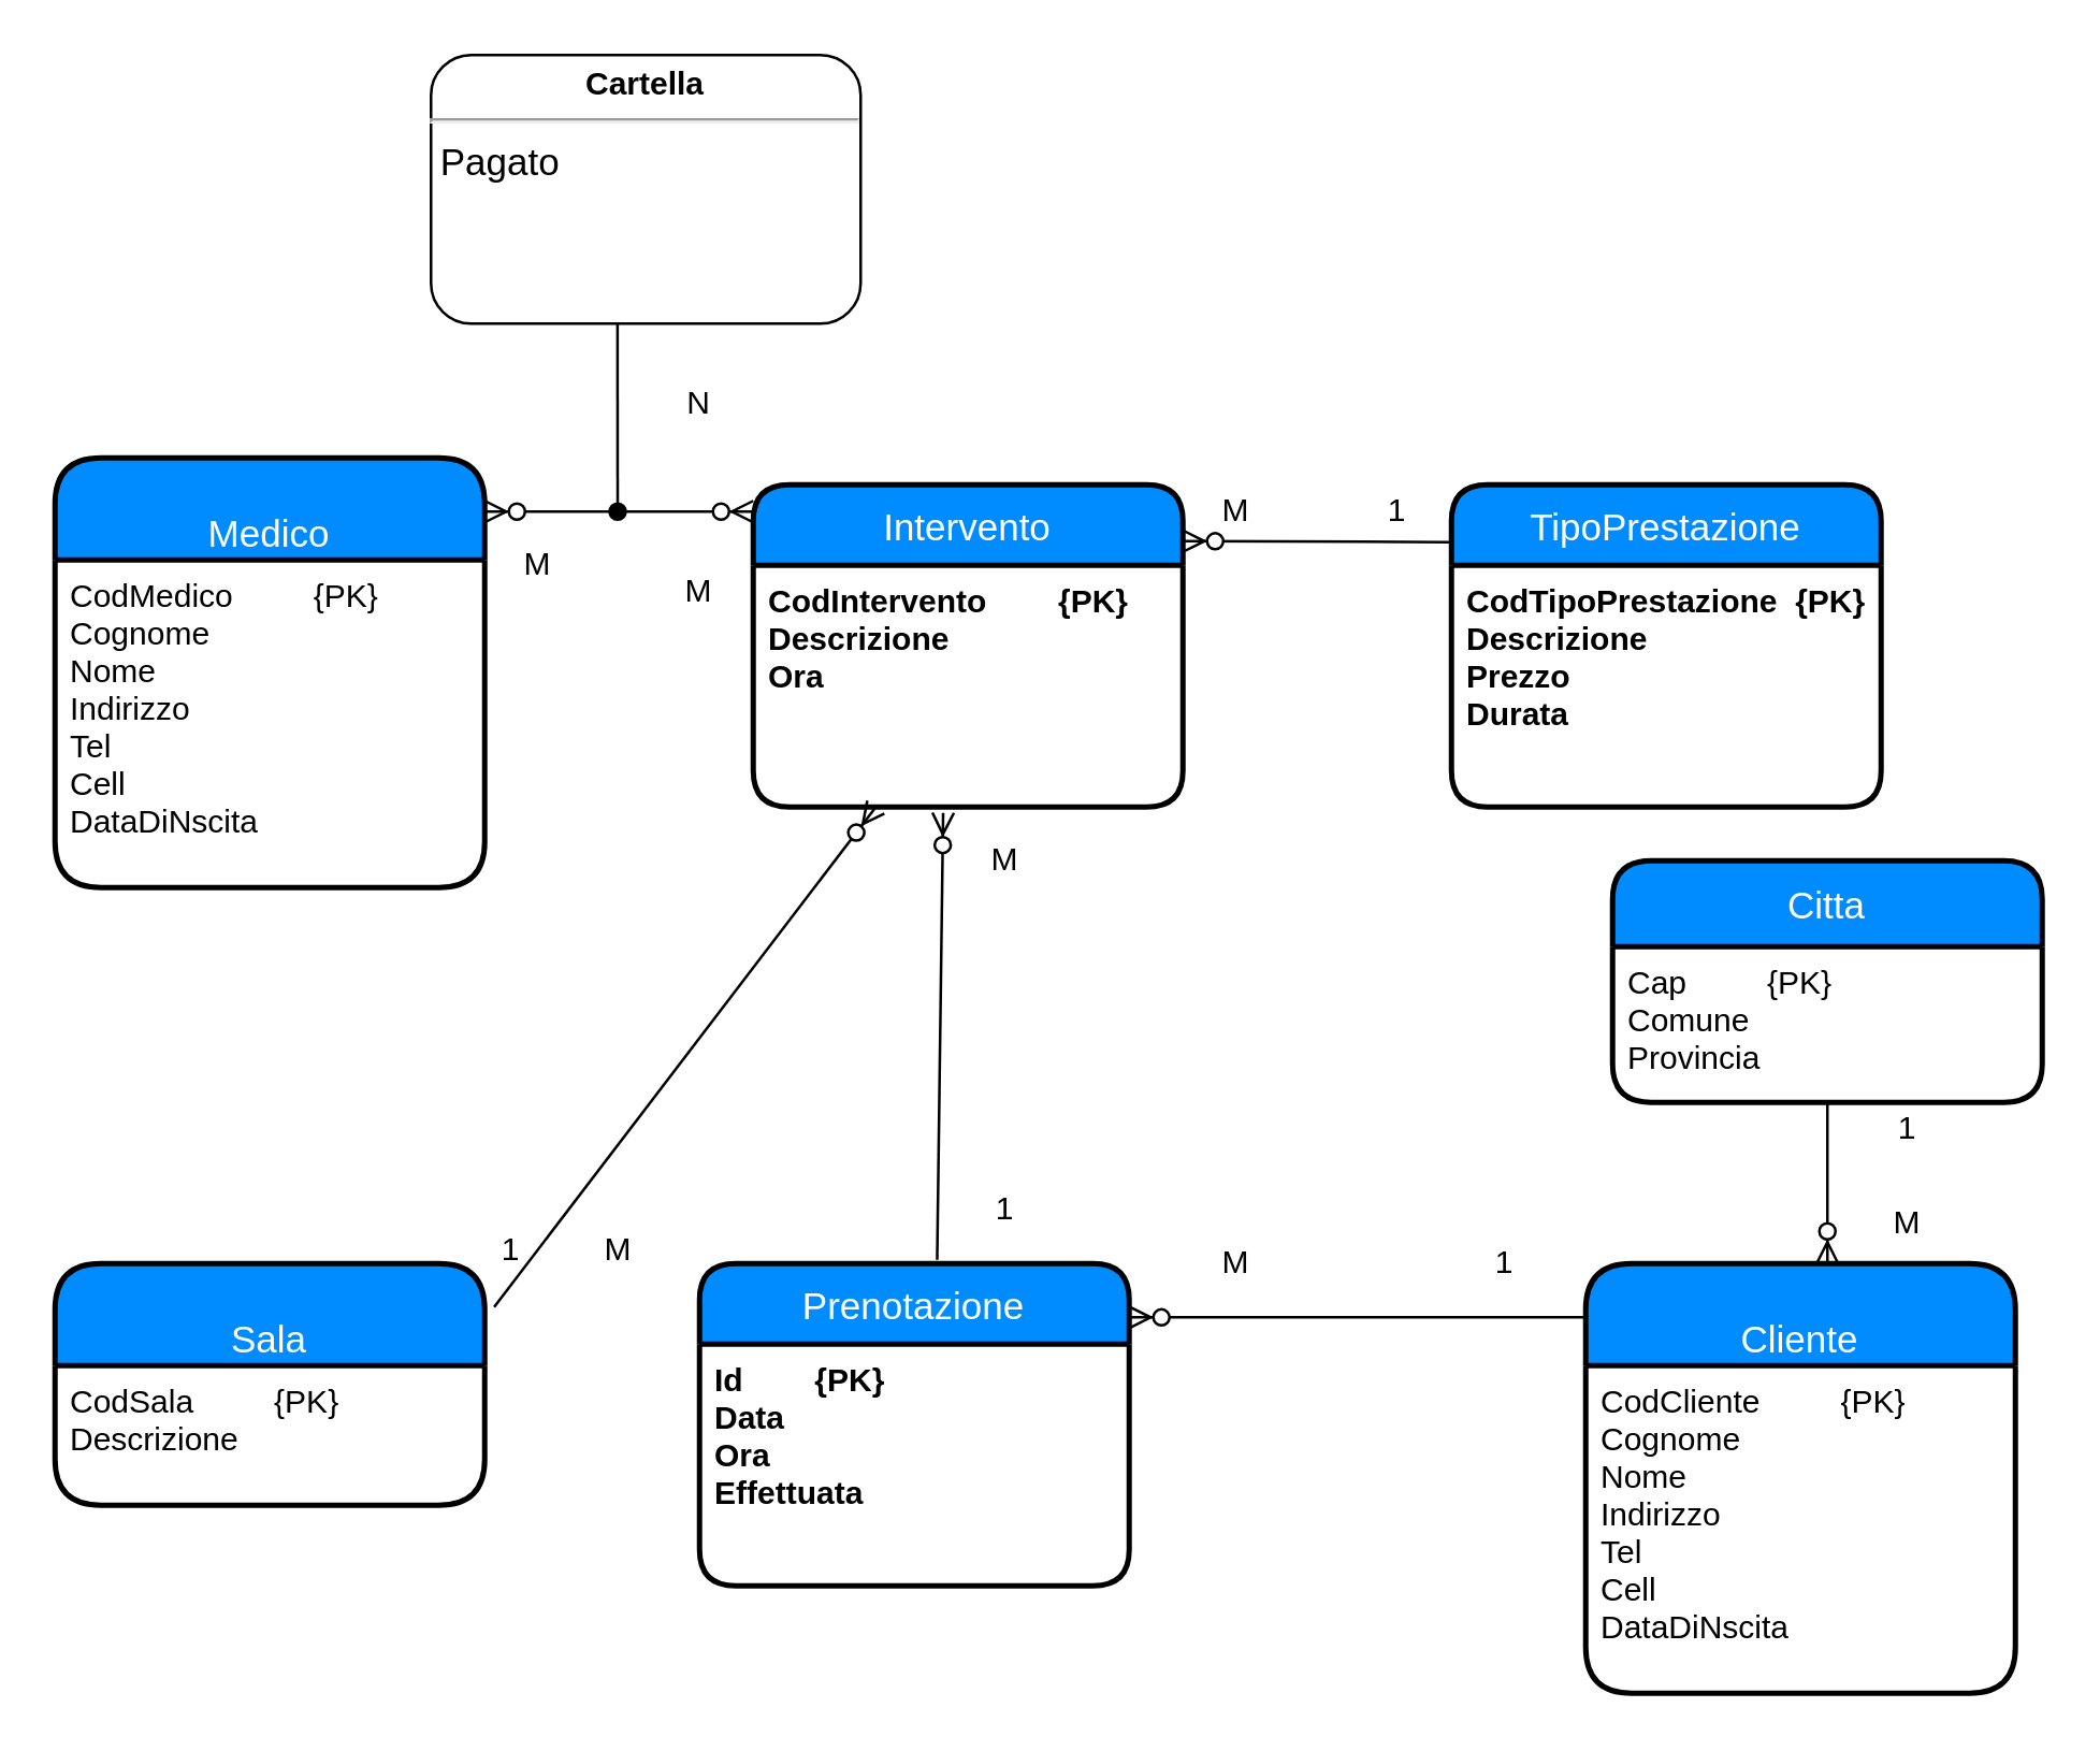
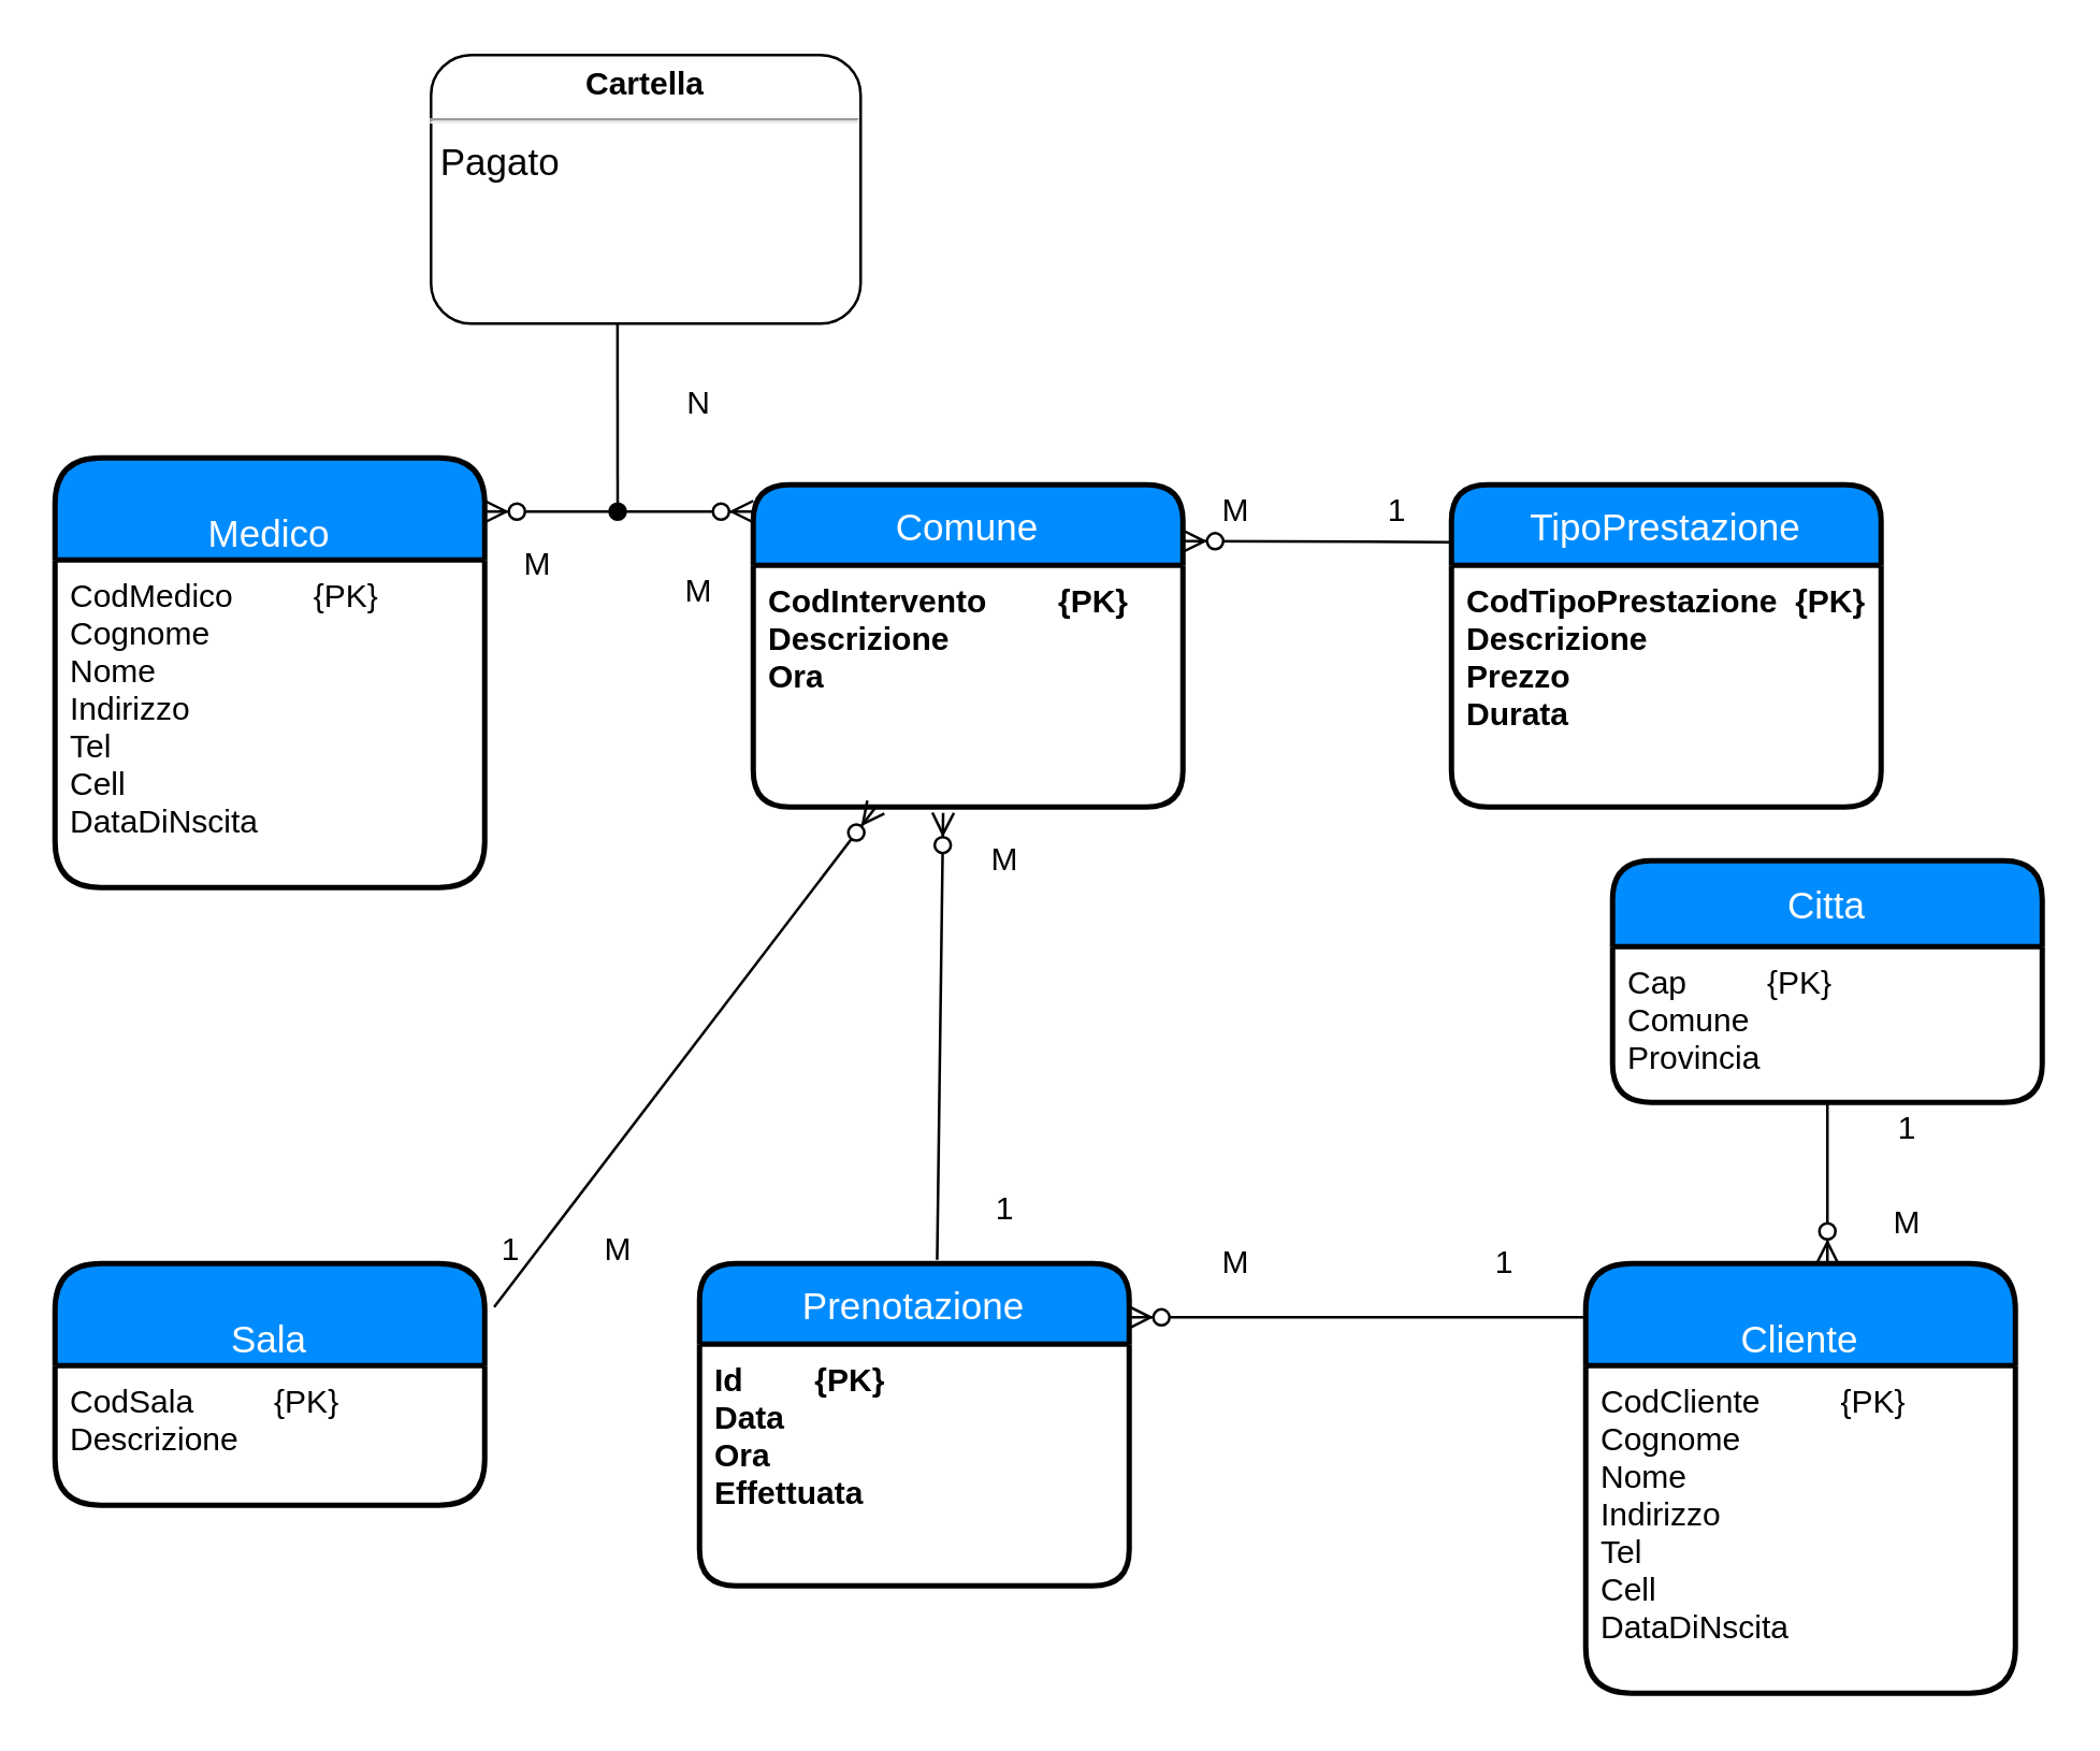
- <mxCell id="2" value="Intervento" style="swimlane;childLayout=stackLayout;horizontal=1;startSize=30;horizontalStack=0;fillColor=#008cff;fontColor=#FFFFFF;rounded=1;fontSize=14;fontStyle=0;strokeWidth=2;resizeParent=0;resizeLast=1;shadow=0;dashed=0;align=center;" parent="1" vertex="1"><mxGeometry x="280" y="180" width="160" height="120" as="geometry" /></mxCell>
+ <mxCell id="2" value="Comune" style="swimlane;childLayout=stackLayout;horizontal=1;startSize=30;horizontalStack=0;fillColor=#008cff;fontColor=#FFFFFF;rounded=1;fontSize=14;fontStyle=0;strokeWidth=2;resizeParent=0;resizeLast=1;shadow=0;dashed=0;align=center;" parent="1" vertex="1"><mxGeometry x="280" y="180" width="160" height="120" as="geometry" /></mxCell>
